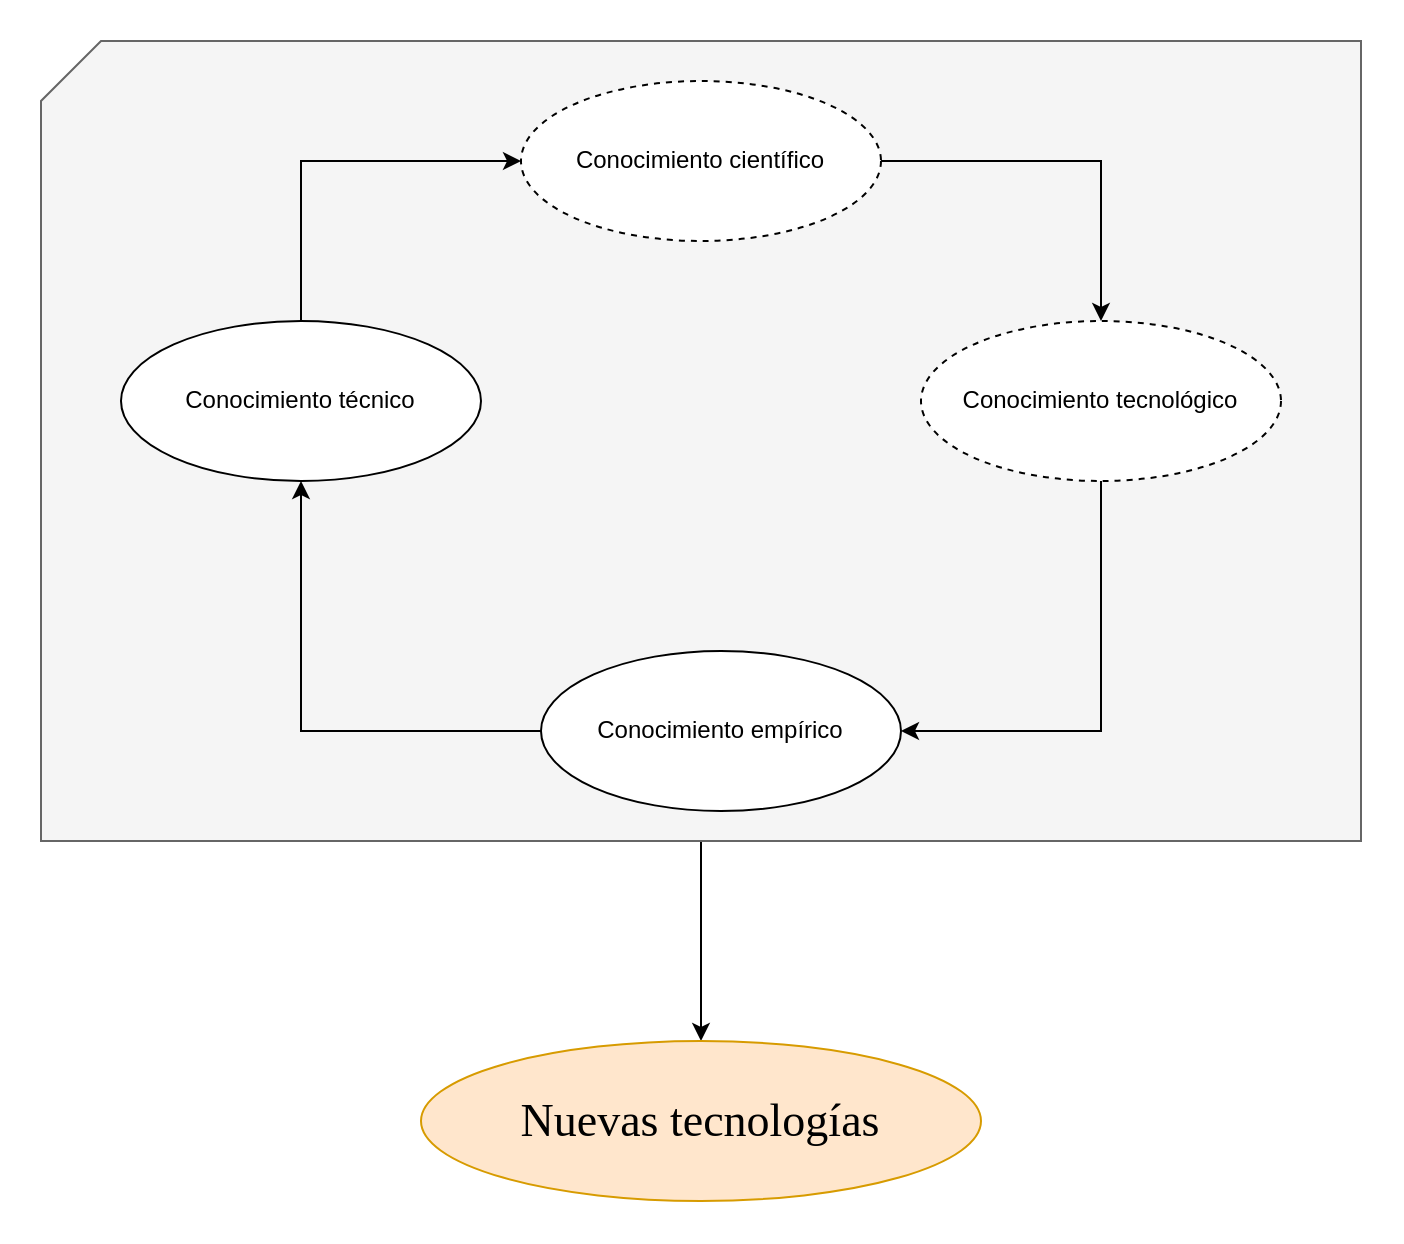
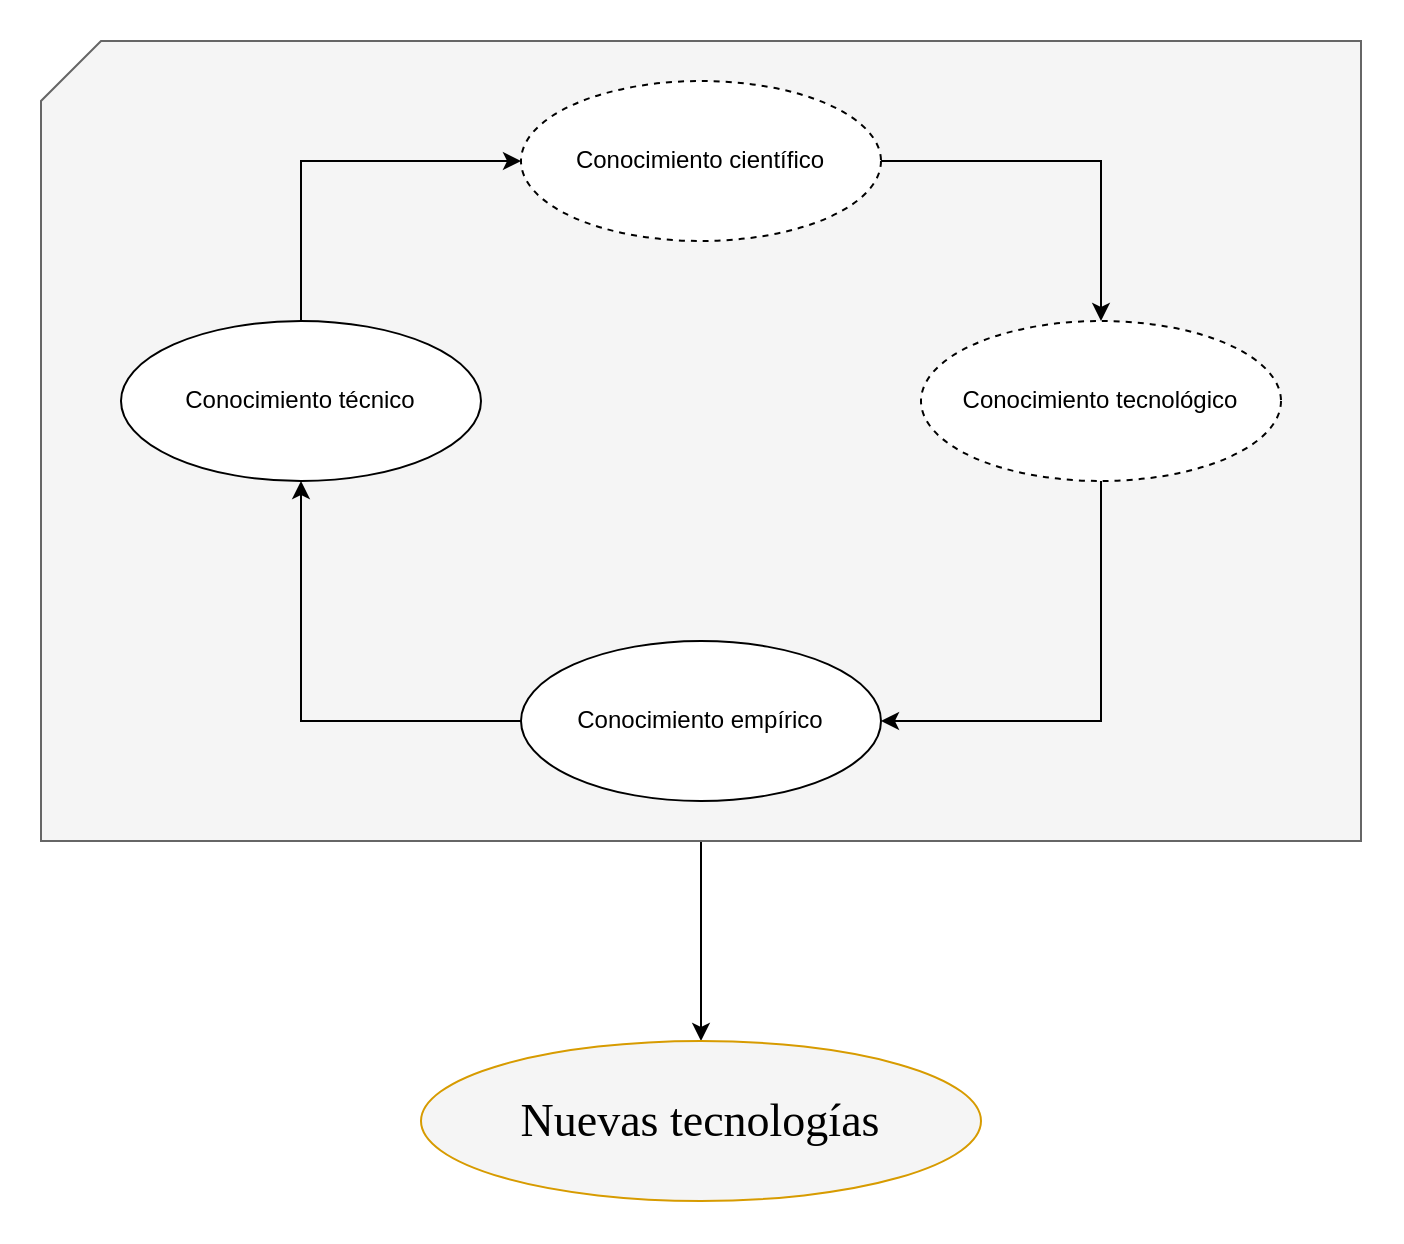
- <mxCell id="9" value="Conocimiento empírico" style="ellipse;whiteSpace=wrap;html=1;" vertex="1" parent="1"><mxGeometry x="270" y="325" width="180" height="80" as="geometry" /></mxCell>
+ <mxCell id="9" value="Conocimiento empírico" style="ellipse;whiteSpace=wrap;html=1;" vertex="1" parent="1"><mxGeometry x="260" y="320" width="180" height="80" as="geometry" /></mxCell>
- <mxCell id="12" value="&lt;font style=&quot;font-size: 23px;&quot; face=&quot;Garamond&quot;&gt;Nuevas tecnologías&lt;/font&gt;" style="ellipse;whiteSpace=wrap;html=1;fillColor=#ffe6cc;strokeColor=#d79b00;" vertex="1" parent="1"><mxGeometry x="210" y="520" width="280" height="80" as="geometry" /></mxCell>
+ <mxCell id="12" value="&lt;font style=&quot;font-size: 23px;&quot; face=&quot;Garamond&quot;&gt;Nuevas tecnologías&lt;/font&gt;" style="ellipse;whiteSpace=wrap;html=1;fillColor=#f5f5f5;strokeColor=#d79b00;" vertex="1" parent="1"><mxGeometry x="210" y="520" width="280" height="80" as="geometry" /></mxCell>
